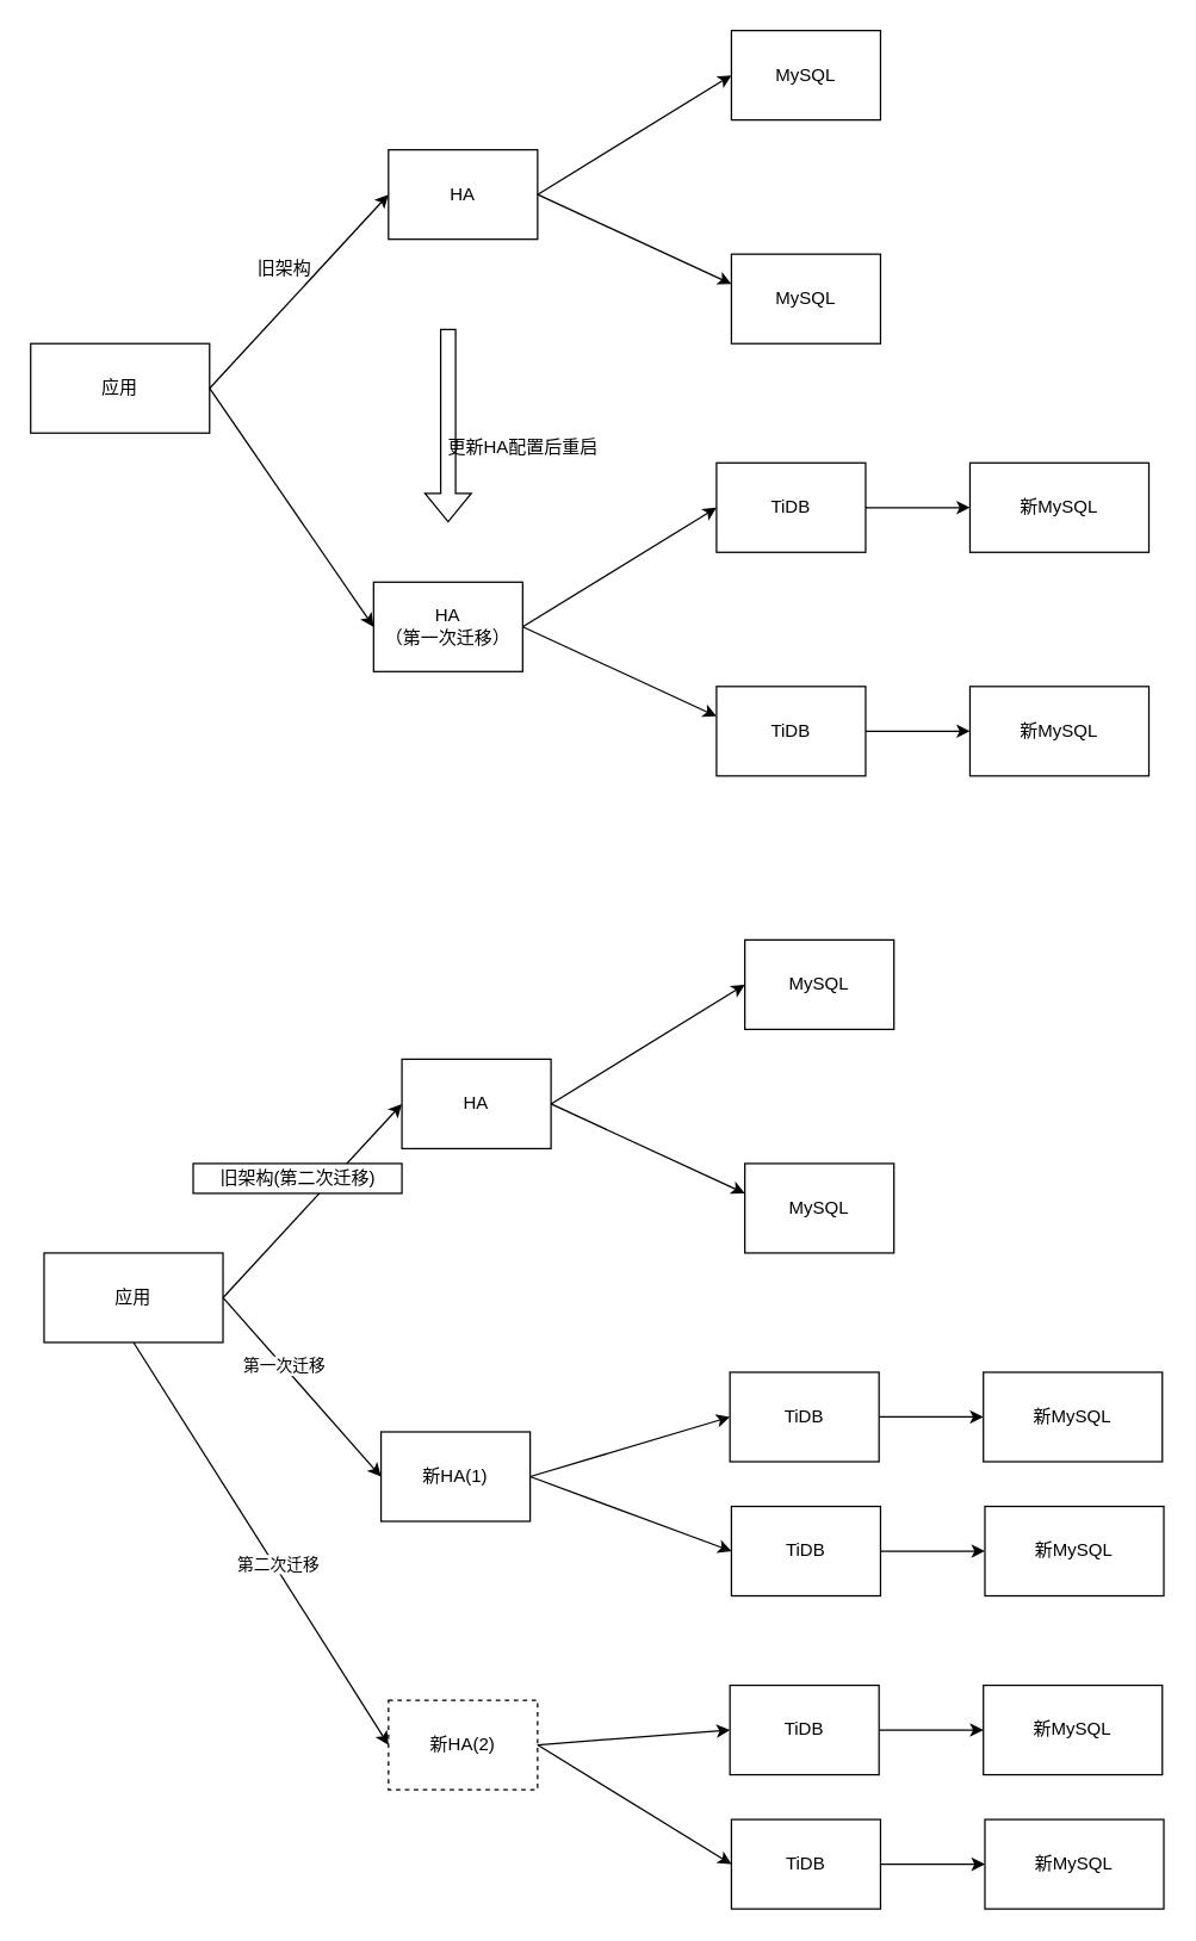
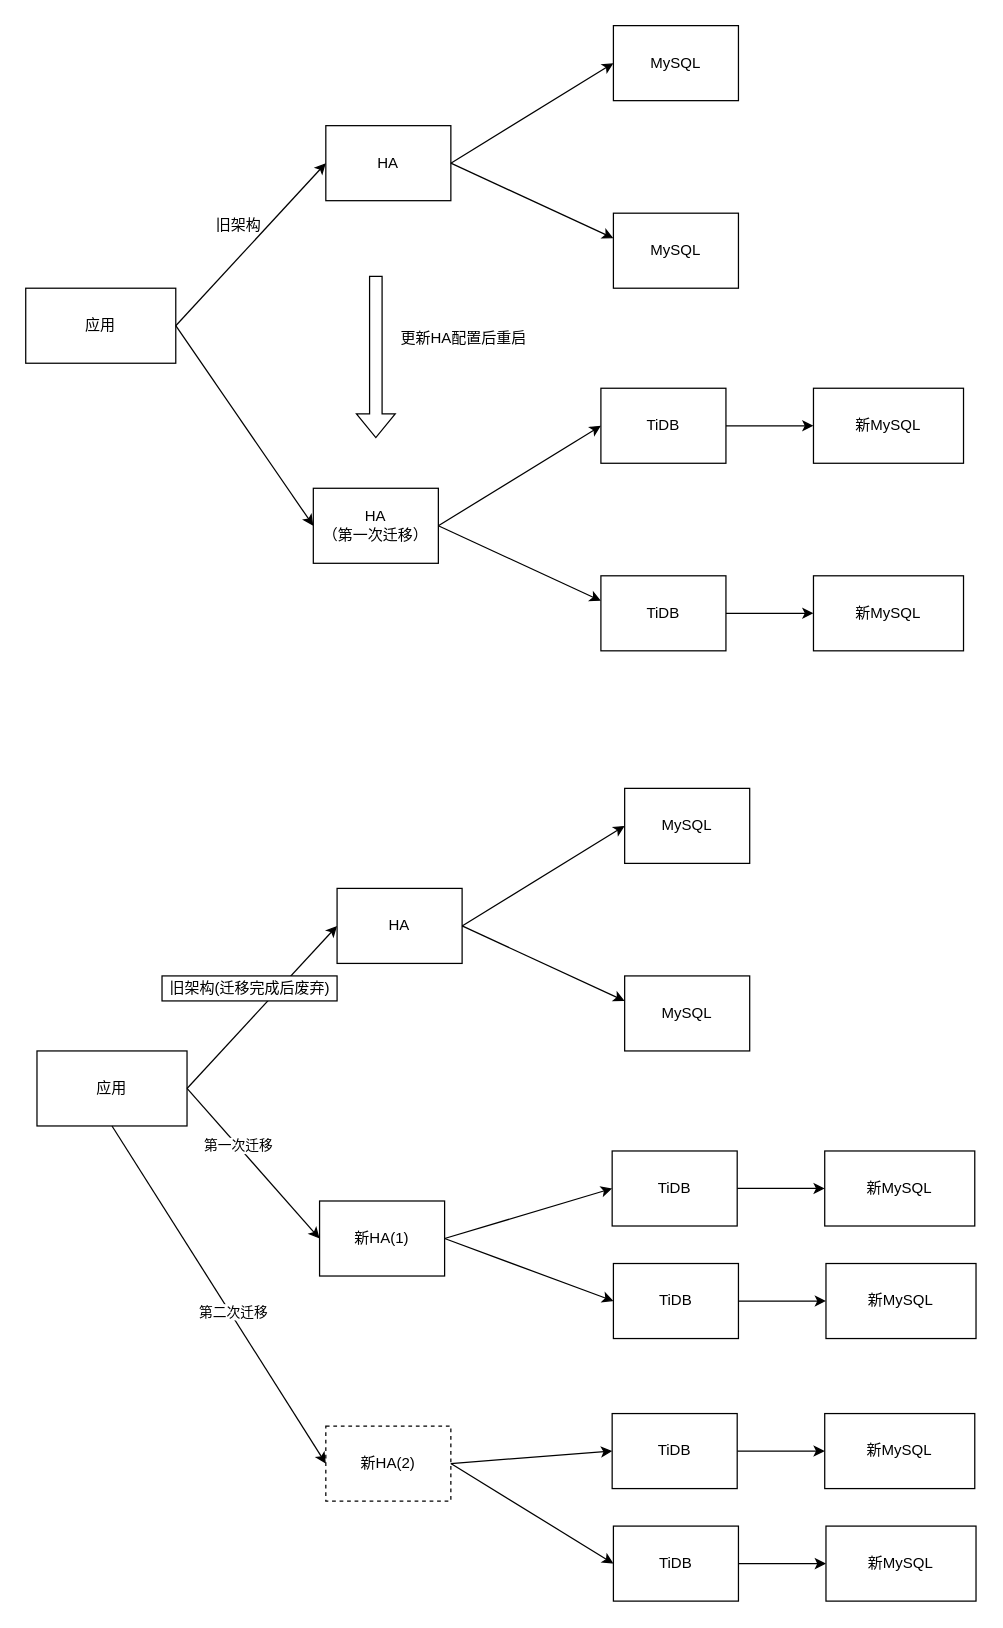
- <mxCell id="21" value="更新HA配置后重启" style="text;html=1;align=center;verticalAlign=middle;resizable=0;points=[];autosize=1;strokeColor=none;fillColor=none;fontColor=default;" vertex="1" parent="1"><mxGeometry x="290" y="290" width="120" height="20" as="geometry" /></mxCell>
+ <mxCell id="21" value="更新HA配置后重启" style="text;html=1;align=center;verticalAlign=middle;resizable=0;points=[];autosize=1;strokeColor=none;fillColor=none;fontColor=default;" vertex="1" parent="1"><mxGeometry x="310" y="260" width="120" height="20" as="geometry" /></mxCell>
- <mxCell id="40" value="旧架构(第二次迁移)" style="text;html=1;align=center;verticalAlign=middle;resizable=0;points=[];autosize=1;strokeColor=default;fillColor=default;fontColor=default;labelBackgroundColor=default;" vertex="1" parent="1"><mxGeometry x="129" y="780" width="140" height="20" as="geometry" /></mxCell>
+ <mxCell id="40" value="旧架构(迁移完成后废弃)" style="text;html=1;align=center;verticalAlign=middle;resizable=0;points=[];autosize=1;strokeColor=default;fillColor=default;fontColor=default;labelBackgroundColor=default;" vertex="1" parent="1"><mxGeometry x="129" y="780" width="140" height="20" as="geometry" /></mxCell>
